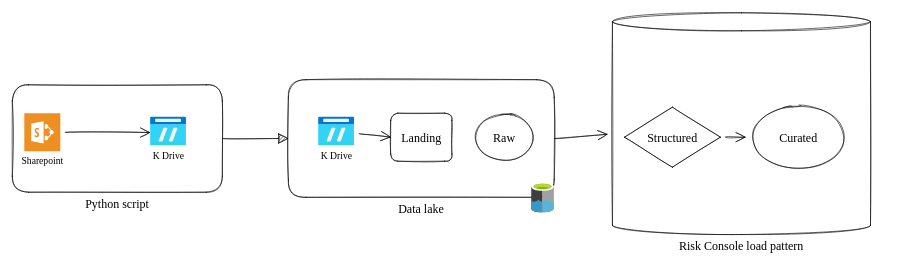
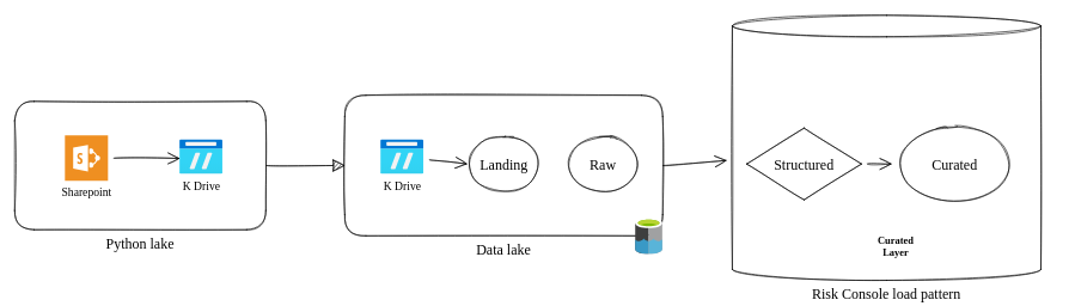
- <mxCell id="14" value="&lt;font face=&quot;Architects Daughter&quot; style=&quot;font-size: 16px&quot;&gt;Sharepoint&lt;/font&gt;" style="shadow=0;dashed=0;html=1;strokeColor=none;fillColor=#EF8F21;labelPosition=center;verticalLabelPosition=bottom;verticalAlign=top;align=center;outlineConnect=0;shape=mxgraph.veeam.ms_sharepoint;" vertex="1" parent="1"><mxGeometry x="40" y="187.8" width="60" height="63.4" as="geometry" /></mxCell>
+ <mxCell id="14" value="&lt;font face=&quot;Architects Daughter&quot; style=&quot;font-size: 16px&quot;&gt;Sharepoint&lt;/font&gt;" style="shadow=0;dashed=0;html=1;strokeColor=none;fillColor=#EF8F21;labelPosition=center;verticalLabelPosition=bottom;verticalAlign=top;align=center;outlineConnect=0;shape=mxgraph.veeam.ms_sharepoint;" vertex="1" parent="1"><mxGeometry x="90" y="187.8" width="60" height="63.4" as="geometry" /></mxCell>
- <mxCell id="12" value="Landing" style="whiteSpace=wrap;html=1;sketch=1;hachureGap=4;pointerEvents=0;fontFamily=Architects Daughter;fontSource=https%3A%2F%2Ffonts.googleapis.com%2Fcss%3Ffamily%3DArchitects%2BDaughter;fontSize=20;rounded=1;" vertex="1" parent="1"><mxGeometry x="650.5" y="187.8" width="102" height="80" as="geometry" /></mxCell>
+ <mxCell id="12" value="Landing" style="ellipse;whiteSpace=wrap;html=1;sketch=1;hachureGap=4;pointerEvents=0;fontFamily=Architects Daughter;fontSource=https%3A%2F%2Ffonts.googleapis.com%2Fcss%3Ffamily%3DArchitects%2BDaughter;fontSize=20;" vertex="1" parent="1"><mxGeometry x="650.5" y="187.8" width="102" height="80" as="geometry" /></mxCell>
- <mxCell id="8" value="Python script" style="rounded=1;whiteSpace=wrap;html=1;sketch=1;hachureGap=4;pointerEvents=0;fontFamily=Architects Daughter;fontSource=https%3A%2F%2Ffonts.googleapis.com%2Fcss%3Ffamily%3DArchitects%2BDaughter;fontSize=20;labelPosition=center;verticalLabelPosition=bottom;align=center;verticalAlign=top;" vertex="1" parent="1"><mxGeometry x="20" y="140.5" width="350" height="179" as="geometry" /></mxCell>
+ <mxCell id="8" value="Python lake" style="rounded=1;whiteSpace=wrap;html=1;sketch=1;hachureGap=4;pointerEvents=0;fontFamily=Architects Daughter;fontSource=https%3A%2F%2Ffonts.googleapis.com%2Fcss%3Ffamily%3DArchitects%2BDaughter;fontSize=20;labelPosition=center;verticalLabelPosition=bottom;align=center;verticalAlign=top;" vertex="1" parent="1"><mxGeometry x="20" y="140.5" width="350" height="179" as="geometry" /></mxCell>
+ <mxCell id="6" value="Curated Layer" style="text;html=1;strokeColor=none;fillColor=none;align=center;verticalAlign=middle;whiteSpace=wrap;rounded=0;sketch=1;hachureGap=4;pointerEvents=0;fontFamily=Architects Daughter;fontSource=https%3A%2F%2Ffonts.googleapis.com%2Fcss%3Ffamily%3DArchitects%2BDaughter;fontSize=14;fontStyle=1" vertex="1" parent="1"><mxGeometry x="1210" y="328" width="76" height="30" as="geometry" /></mxCell>
